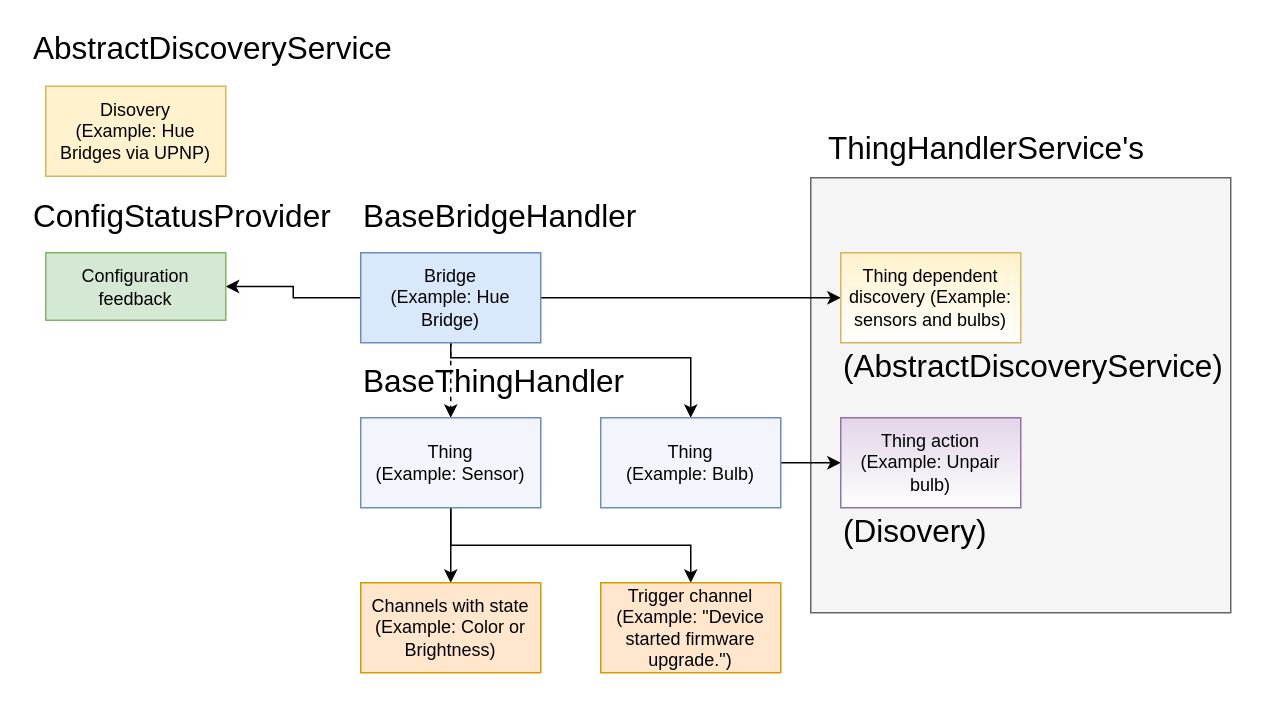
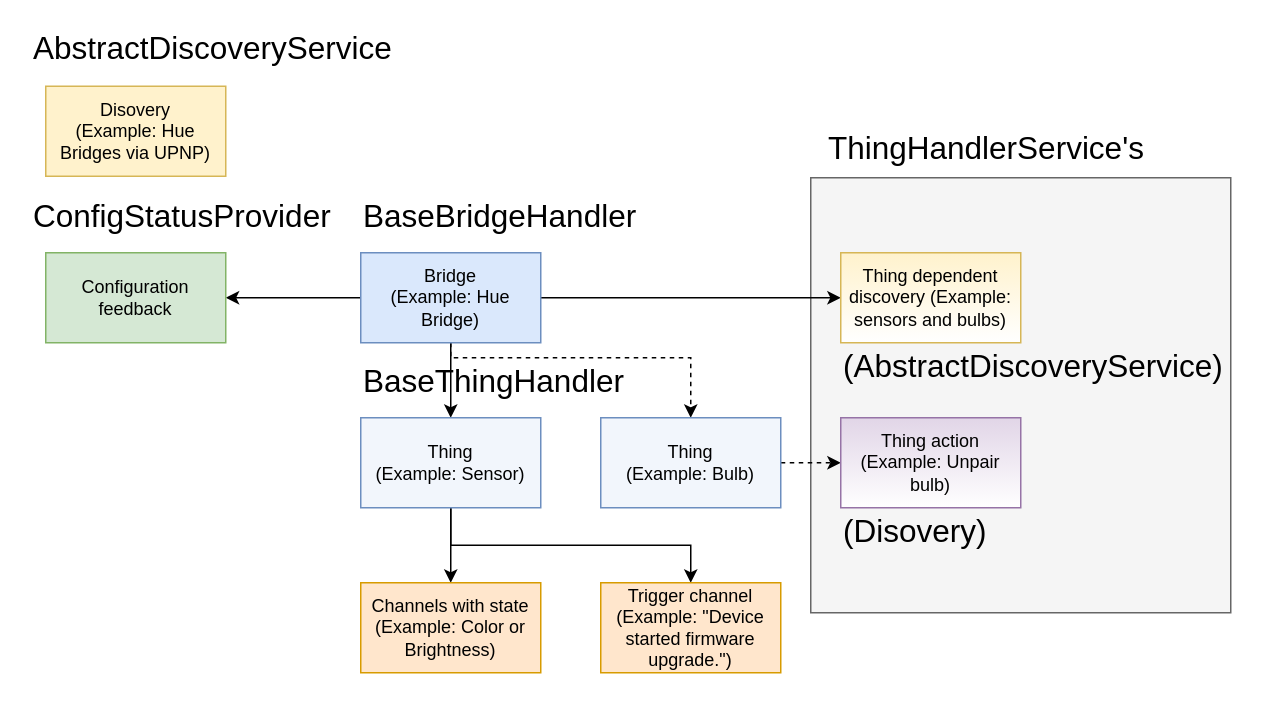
- <mxCell id="16" value="Configuration feedback&lt;br&gt;" style="rounded=0;whiteSpace=wrap;html=1;fillColor=#d5e8d4;strokeColor=#82b366;" parent="1" vertex="1"><mxGeometry x="30" y="168" width="120" height="45" as="geometry" /></mxCell>
+ <mxCell id="16" value="Configuration feedback&lt;br&gt;" style="rounded=0;whiteSpace=wrap;html=1;fillColor=#d5e8d4;strokeColor=#82b366;" parent="1" vertex="1"><mxGeometry x="30" y="168" width="120" height="60" as="geometry" /></mxCell>
- <mxCell id="4" value="" style="edgeStyle=orthogonalEdgeStyle;rounded=0;orthogonalLoop=1;jettySize=auto;html=1;exitX=0.5;exitY=1;exitDx=0;exitDy=0;" parent="1" source="7" target="9" edge="1"><mxGeometry relative="1" as="geometry"><Array as="points"><mxPoint x="300" y="238" /><mxPoint x="460" y="238" /></Array></mxGeometry></mxCell>
+ <mxCell id="4" value="" style="edgeStyle=orthogonalEdgeStyle;rounded=0;orthogonalLoop=1;jettySize=auto;html=1;exitX=0.5;exitY=1;exitDx=0;exitDy=0;dashed=1;" parent="1" source="7" target="9" edge="1"><mxGeometry relative="1" as="geometry"><Array as="points"><mxPoint x="300" y="238" /><mxPoint x="460" y="238" /></Array></mxGeometry></mxCell>
- <mxCell id="3" value="" style="edgeStyle=orthogonalEdgeStyle;rounded=0;orthogonalLoop=1;jettySize=auto;html=1;dashed=1;" parent="1" source="7" target="12" edge="1"><mxGeometry relative="1" as="geometry" /></mxCell>
+ <mxCell id="3" value="" style="edgeStyle=orthogonalEdgeStyle;rounded=0;orthogonalLoop=1;jettySize=auto;html=1;" parent="1" source="7" target="12" edge="1"><mxGeometry relative="1" as="geometry" /></mxCell>
- <mxCell id="8" style="edgeStyle=orthogonalEdgeStyle;rounded=0;orthogonalLoop=1;jettySize=auto;html=1;exitX=1;exitY=0.5;exitDx=0;exitDy=0;entryX=0;entryY=0.5;entryDx=0;entryDy=0;" parent="1" source="9" target="15" edge="1"><mxGeometry relative="1" as="geometry" /></mxCell>
+ <mxCell id="8" style="edgeStyle=orthogonalEdgeStyle;rounded=0;orthogonalLoop=1;jettySize=auto;html=1;exitX=1;exitY=0.5;exitDx=0;exitDy=0;entryX=0;entryY=0.5;entryDx=0;entryDy=0;dashed=1;" parent="1" source="9" target="15" edge="1"><mxGeometry relative="1" as="geometry" /></mxCell>
